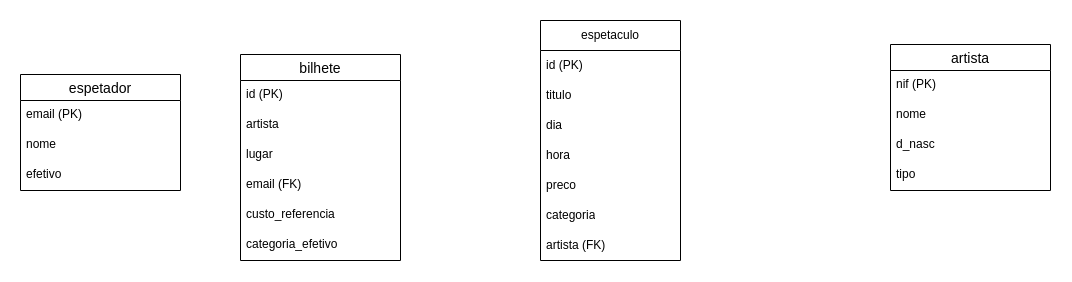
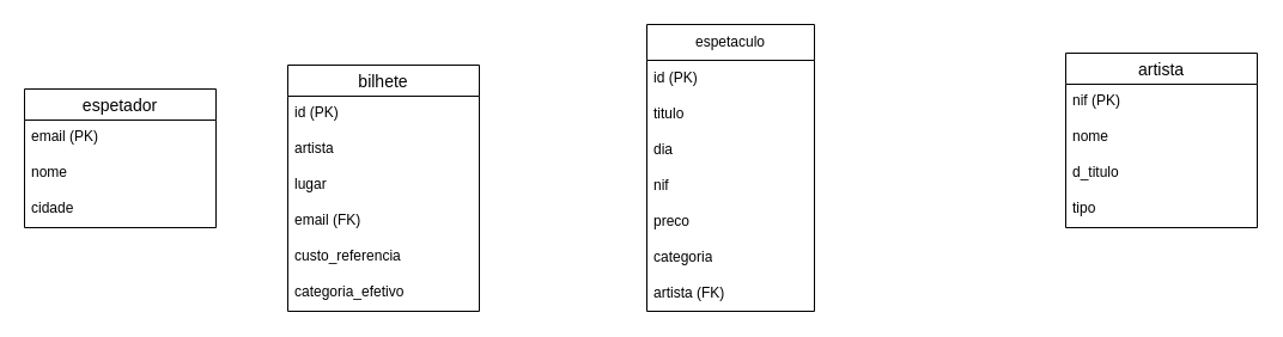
- <mxCell id="20" value="d_nasc" style="text;strokeColor=none;fillColor=none;spacingLeft=4;spacingRight=4;overflow=hidden;rotatable=0;points=[[0,0.5],[1,0.5]];portConstraint=eastwest;fontSize=12;whiteSpace=wrap;html=1;" vertex="1" parent="17"><mxGeometry y="86" width="160" height="30" as="geometry" /></mxCell>
+ <mxCell id="20" value="d_titulo" style="text;strokeColor=none;fillColor=none;spacingLeft=4;spacingRight=4;overflow=hidden;rotatable=0;points=[[0,0.5],[1,0.5]];portConstraint=eastwest;fontSize=12;whiteSpace=wrap;html=1;" vertex="1" parent="17"><mxGeometry y="86" width="160" height="30" as="geometry" /></mxCell>
- <mxCell id="6" value="hora" style="text;strokeColor=none;fillColor=none;align=left;verticalAlign=middle;spacingLeft=4;spacingRight=4;overflow=hidden;points=[[0,0.5],[1,0.5]];portConstraint=eastwest;rotatable=0;whiteSpace=wrap;html=1;" vertex="1" parent="2"><mxGeometry y="120" width="140" height="30" as="geometry" /></mxCell>
+ <mxCell id="6" value="nif" style="text;strokeColor=none;fillColor=none;align=left;verticalAlign=middle;spacingLeft=4;spacingRight=4;overflow=hidden;points=[[0,0.5],[1,0.5]];portConstraint=eastwest;rotatable=0;whiteSpace=wrap;html=1;" vertex="1" parent="2"><mxGeometry y="120" width="140" height="30" as="geometry" /></mxCell>
- <mxCell id="25" value="efetivo" style="text;strokeColor=none;fillColor=none;spacingLeft=4;spacingRight=4;overflow=hidden;rotatable=0;points=[[0,0.5],[1,0.5]];portConstraint=eastwest;fontSize=12;whiteSpace=wrap;html=1;" vertex="1" parent="22"><mxGeometry y="86" width="160" height="30" as="geometry" /></mxCell>
+ <mxCell id="25" value="cidade" style="text;strokeColor=none;fillColor=none;spacingLeft=4;spacingRight=4;overflow=hidden;rotatable=0;points=[[0,0.5],[1,0.5]];portConstraint=eastwest;fontSize=12;whiteSpace=wrap;html=1;" vertex="1" parent="22"><mxGeometry y="86" width="160" height="30" as="geometry" /></mxCell>
